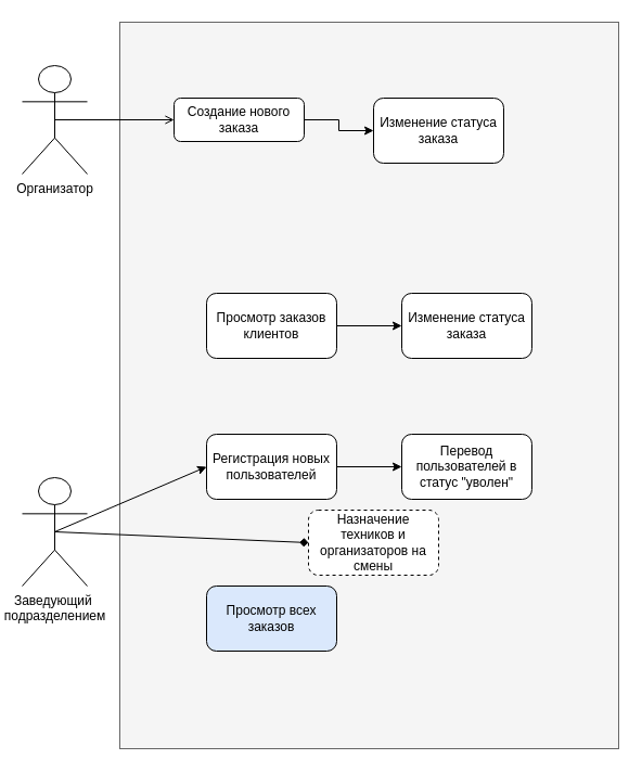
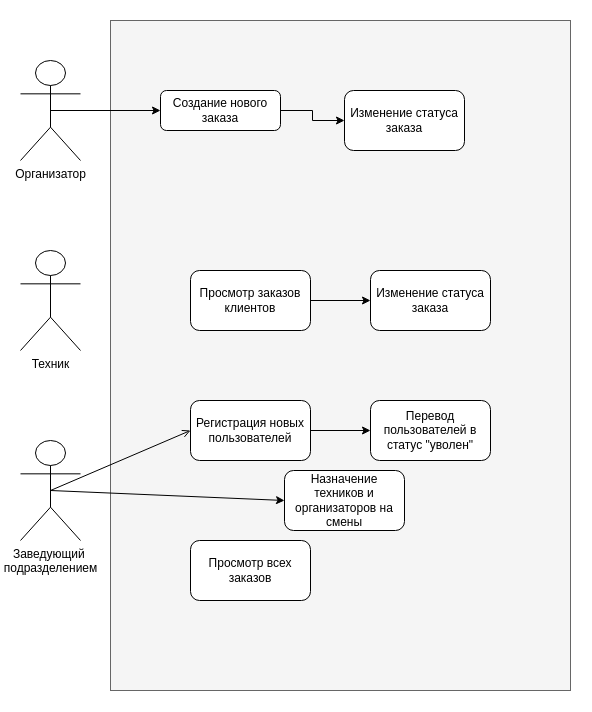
- <mxCell id="3" style="rounded=0;orthogonalLoop=1;jettySize=auto;html=1;exitX=0.5;exitY=0.5;exitDx=0;exitDy=0;exitPerimeter=0;entryX=0;entryY=0.5;entryDx=0;entryDy=0;endArrow=open;" edge="1" parent="1" source="4" target="6"><mxGeometry relative="1" as="geometry"><mxPoint x="170" y="110" as="targetPoint" /></mxGeometry></mxCell>
+ <mxCell id="3" style="rounded=0;orthogonalLoop=1;jettySize=auto;html=1;exitX=0.5;exitY=0.5;exitDx=0;exitDy=0;exitPerimeter=0;entryX=0;entryY=0.5;entryDx=0;entryDy=0;" edge="1" parent="1" source="4" target="6"><mxGeometry relative="1" as="geometry"><mxPoint x="170" y="110" as="targetPoint" /></mxGeometry></mxCell>
+ <mxCell id="8" value="Техник" style="shape=umlActor;verticalLabelPosition=bottom;verticalAlign=top;html=1;outlineConnect=0;" vertex="1" parent="1"><mxGeometry x="20" y="250" width="60" height="100" as="geometry" /></mxCell>
- <mxCell id="12" style="rounded=0;orthogonalLoop=1;jettySize=auto;html=1;exitX=0.5;exitY=0.5;exitDx=0;exitDy=0;exitPerimeter=0;entryX=0;entryY=0.5;entryDx=0;entryDy=0;" edge="1" parent="1" source="14" target="16"><mxGeometry relative="1" as="geometry" /></mxCell>
+ <mxCell id="12" style="rounded=0;orthogonalLoop=1;jettySize=auto;html=1;exitX=0.5;exitY=0.5;exitDx=0;exitDy=0;exitPerimeter=0;entryX=0;entryY=0.5;entryDx=0;entryDy=0;endArrow=open;" edge="1" parent="1" source="14" target="16"><mxGeometry relative="1" as="geometry" /></mxCell>
- <mxCell id="13" style="rounded=0;orthogonalLoop=1;jettySize=auto;html=1;exitX=0.5;exitY=0.5;exitDx=0;exitDy=0;exitPerimeter=0;entryX=0;entryY=0.5;entryDx=0;entryDy=0;endArrow=diamond;" edge="1" parent="1" source="14" target="18"><mxGeometry relative="1" as="geometry" /></mxCell>
+ <mxCell id="13" style="rounded=0;orthogonalLoop=1;jettySize=auto;html=1;exitX=0.5;exitY=0.5;exitDx=0;exitDy=0;exitPerimeter=0;entryX=0;entryY=0.5;entryDx=0;entryDy=0;" edge="1" parent="1" source="14" target="18"><mxGeometry relative="1" as="geometry" /></mxCell>
- <mxCell id="18" value="Назначение техников и организаторов на смены" style="rounded=1;whiteSpace=wrap;html=1;dashed=1;" vertex="1" parent="1"><mxGeometry x="284" y="470" width="120" height="60" as="geometry" /></mxCell>
+ <mxCell id="18" value="Назначение техников и организаторов на смены" style="rounded=1;whiteSpace=wrap;html=1;" vertex="1" parent="1"><mxGeometry x="284" y="470" width="120" height="60" as="geometry" /></mxCell>
- <mxCell id="19" value="Просмотр всех заказов" style="rounded=1;whiteSpace=wrap;html=1;fillColor=#dae8fc;" vertex="1" parent="1"><mxGeometry x="190" y="540" width="120" height="60" as="geometry" /></mxCell>
+ <mxCell id="19" value="Просмотр всех заказов" style="rounded=1;whiteSpace=wrap;html=1;" vertex="1" parent="1"><mxGeometry x="190" y="540" width="120" height="60" as="geometry" /></mxCell>
